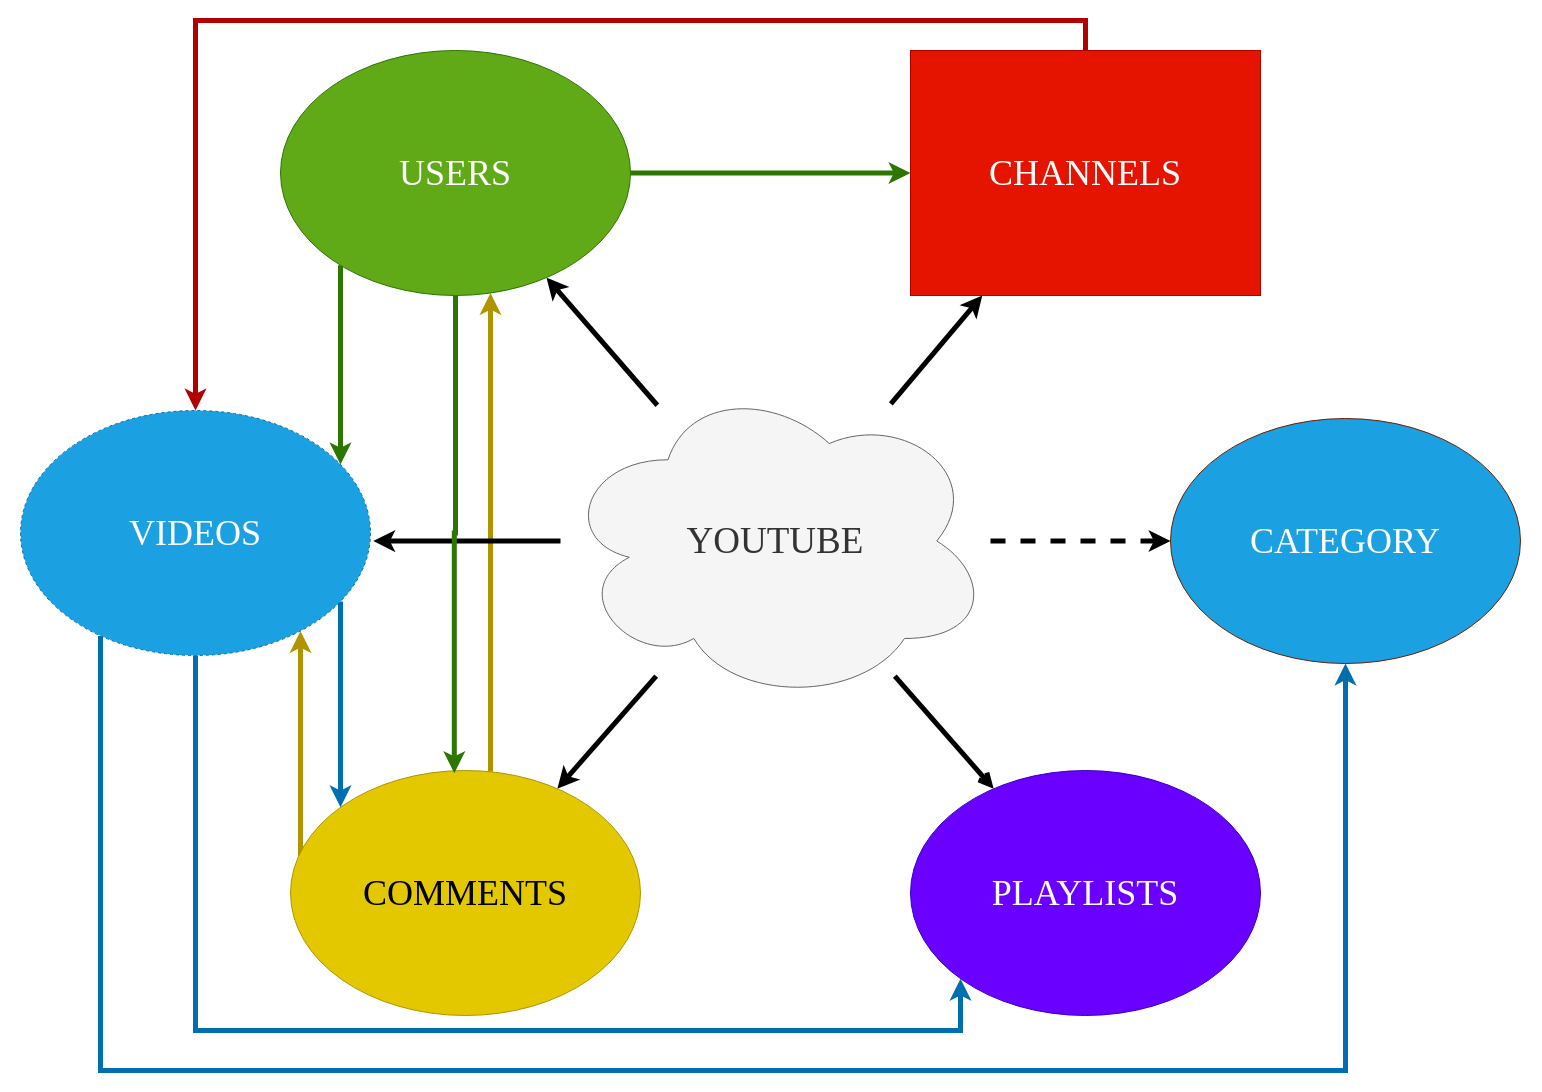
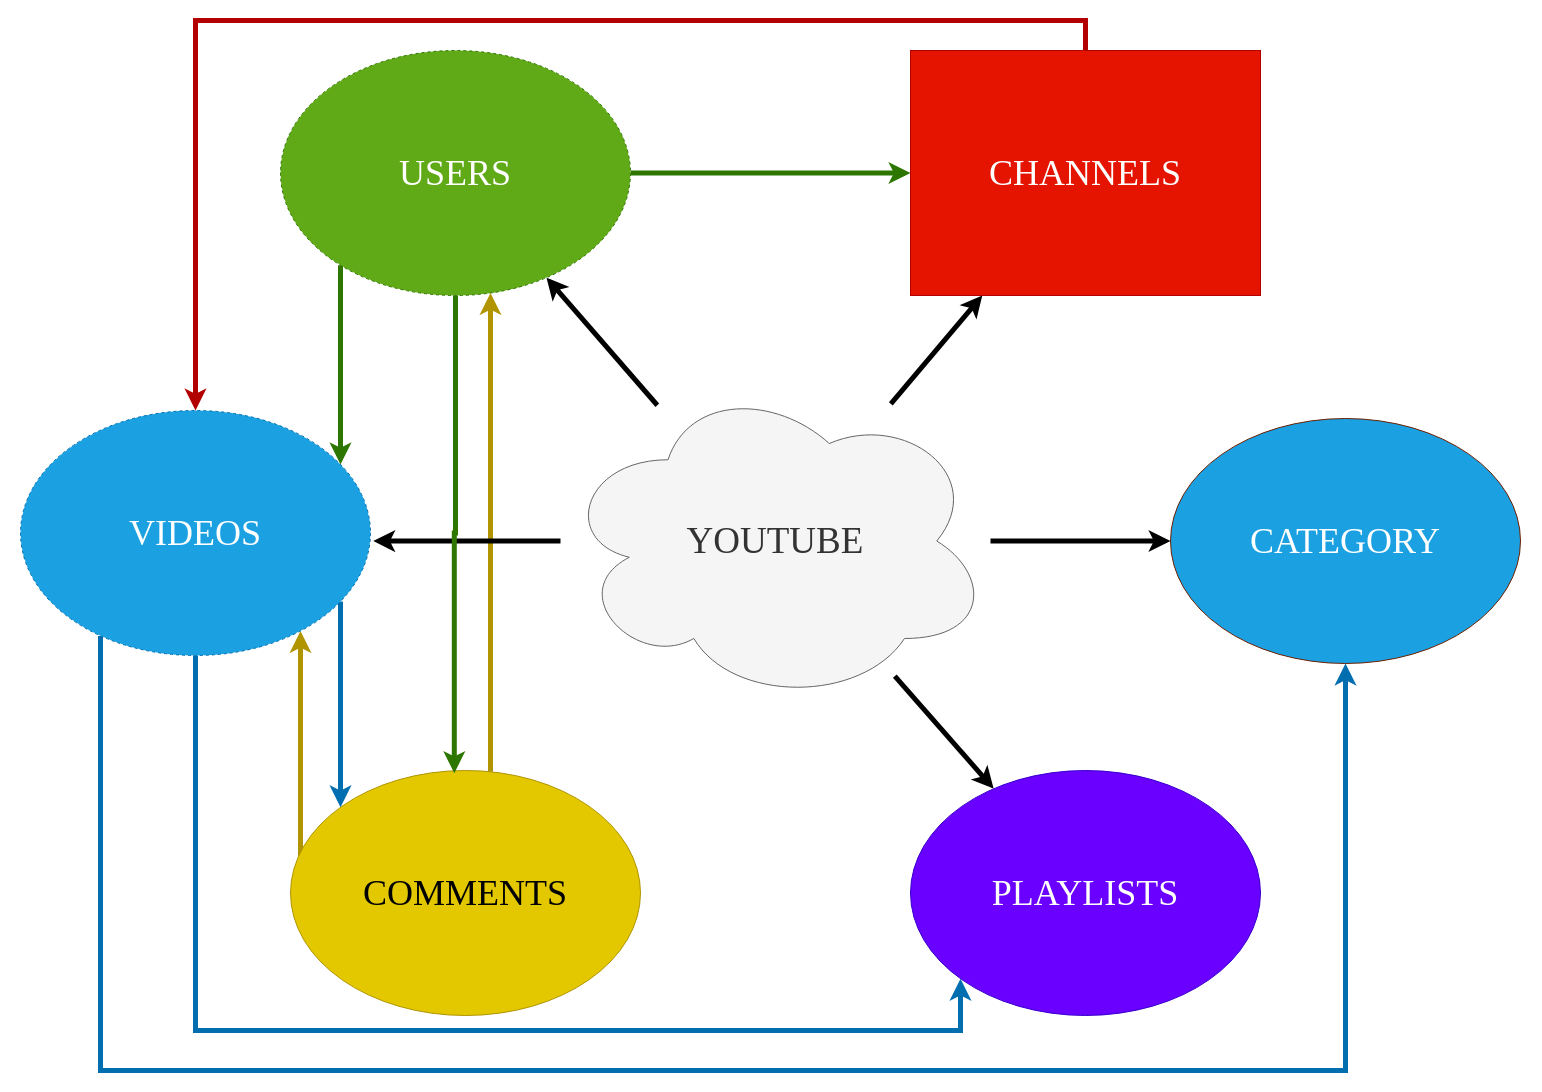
- <mxCell id="12" value="USERS" style="ellipse;whiteSpace=wrap;html=1;fontSize=36;fillColor=#60a917;fontColor=#ffffff;strokeColor=#2D7600;fontFamily=Verdana;" vertex="1" parent="1"><mxGeometry x="280" y="50" width="350" height="245" as="geometry" /></mxCell>
+ <mxCell id="12" value="USERS" style="ellipse;whiteSpace=wrap;html=1;fontSize=36;fillColor=#60a917;fontColor=#ffffff;strokeColor=#2D7600;fontFamily=Verdana;dashed=1;" vertex="1" parent="1"><mxGeometry x="280" y="50" width="350" height="245" as="geometry" /></mxCell>
- <mxCell id="4" style="edgeStyle=orthogonalEdgeStyle;rounded=0;orthogonalLoop=1;jettySize=auto;html=1;strokeWidth=5;dashed=1;" edge="1" parent="1" source="7" target="8"><mxGeometry relative="1" as="geometry" /></mxCell>
+ <mxCell id="4" style="edgeStyle=orthogonalEdgeStyle;rounded=0;orthogonalLoop=1;jettySize=auto;html=1;strokeWidth=5;" edge="1" parent="1" source="7" target="8"><mxGeometry relative="1" as="geometry" /></mxCell>
- <mxCell id="6" style="rounded=0;orthogonalLoop=1;jettySize=auto;html=1;strokeWidth=5;" edge="1" parent="1" source="7" target="15"><mxGeometry relative="1" as="geometry" /></mxCell>
- <mxCell id="5" style="rounded=0;orthogonalLoop=1;jettySize=auto;html=1;strokeWidth=5;endArrow=open;" edge="1" parent="1" source="7" target="9"><mxGeometry relative="1" as="geometry" /></mxCell>
+ <mxCell id="5" style="rounded=0;orthogonalLoop=1;jettySize=auto;html=1;strokeWidth=5;" edge="1" parent="1" source="7" target="9"><mxGeometry relative="1" as="geometry" /></mxCell>
